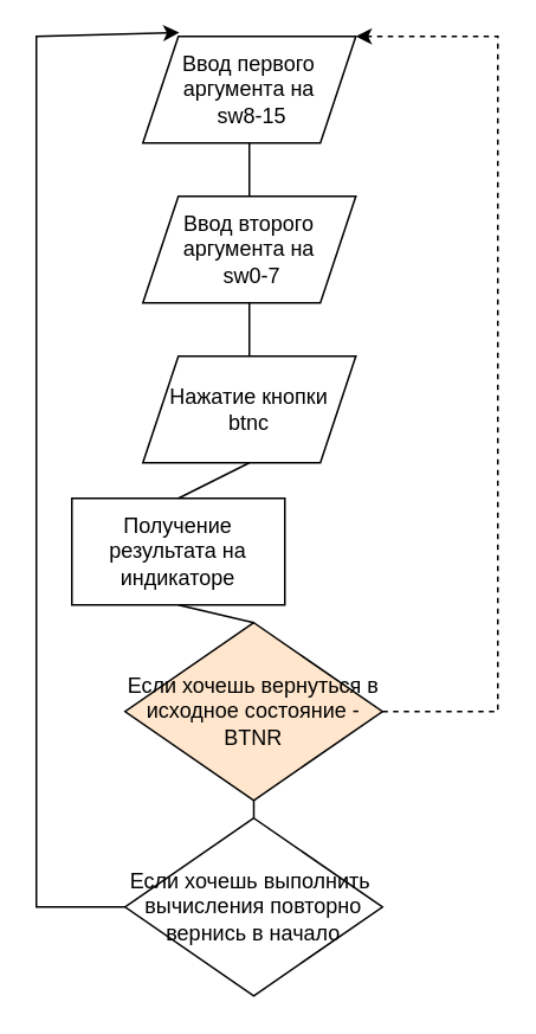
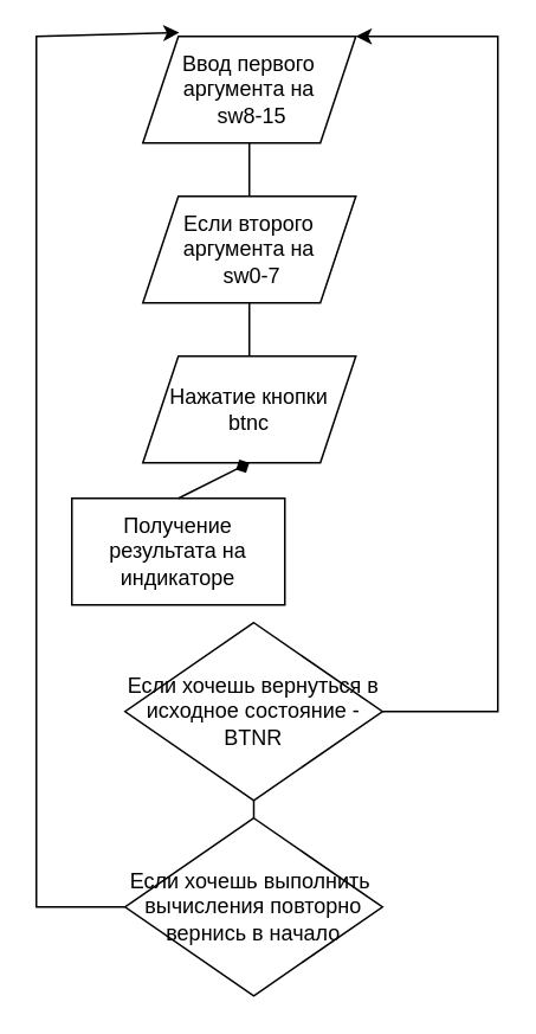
- <mxCell id="3" value="Ввод второго аргумента на&lt;br&gt;&amp;nbsp;sw0-7" style="shape=parallelogram;perimeter=parallelogramPerimeter;whiteSpace=wrap;html=1;fixedSize=1;" vertex="1" parent="1"><mxGeometry x="80" y="110" width="120" height="60" as="geometry" /></mxCell>
+ <mxCell id="3" value="Если второго аргумента на&lt;br&gt;&amp;nbsp;sw0-7" style="shape=parallelogram;perimeter=parallelogramPerimeter;whiteSpace=wrap;html=1;fixedSize=1;" vertex="1" parent="1"><mxGeometry x="80" y="110" width="120" height="60" as="geometry" /></mxCell>
- <mxCell id="13" value="" style="endArrow=classic;html=1;rounded=0;exitX=1;exitY=0.5;exitDx=0;exitDy=0;entryX=1;entryY=0;entryDx=0;entryDy=0;dashed=1;" edge="1" parent="1" source="6" target="2"><mxGeometry width="50" height="50" relative="1" as="geometry"><mxPoint x="-30" y="290" as="sourcePoint" /><mxPoint x="220" y="20" as="targetPoint" /><Array as="points"><mxPoint x="280" y="400" /><mxPoint x="280" y="20" /></Array></mxGeometry></mxCell>
+ <mxCell id="13" value="" style="endArrow=classic;html=1;rounded=0;exitX=1;exitY=0.5;exitDx=0;exitDy=0;entryX=1;entryY=0;entryDx=0;entryDy=0;" edge="1" parent="1" source="6" target="2"><mxGeometry width="50" height="50" relative="1" as="geometry"><mxPoint x="-30" y="290" as="sourcePoint" /><mxPoint x="220" y="20" as="targetPoint" /><Array as="points"><mxPoint x="280" y="400" /><mxPoint x="280" y="20" /></Array></mxGeometry></mxCell>
- <mxCell id="10" value="" style="endArrow=none;html=1;rounded=0;entryX=0.5;entryY=1;entryDx=0;entryDy=0;exitX=0.5;exitY=0;exitDx=0;exitDy=0;" edge="1" parent="1" source="5" target="4"><mxGeometry width="50" height="50" relative="1" as="geometry"><mxPoint x="150" y="280" as="sourcePoint" /><mxPoint x="200" y="230" as="targetPoint" /></mxGeometry></mxCell>
+ <mxCell id="10" value="" style="endArrow=diamond;html=1;rounded=0;entryX=0.5;entryY=1;entryDx=0;entryDy=0;exitX=0.5;exitY=0;exitDx=0;exitDy=0;" edge="1" parent="1" source="5" target="4"><mxGeometry width="50" height="50" relative="1" as="geometry"><mxPoint x="150" y="280" as="sourcePoint" /><mxPoint x="200" y="230" as="targetPoint" /></mxGeometry></mxCell>
- <mxCell id="11" value="" style="endArrow=none;html=1;rounded=0;entryX=0.5;entryY=1;entryDx=0;entryDy=0;exitX=0.5;exitY=0;exitDx=0;exitDy=0;" edge="1" parent="1" source="6" target="5"><mxGeometry width="50" height="50" relative="1" as="geometry"><mxPoint x="150" y="430" as="sourcePoint" /><mxPoint x="200" y="380" as="targetPoint" /></mxGeometry></mxCell>
- <mxCell id="6" value="Если хочешь вернуться в исходное состояние - BTNR" style="rhombus;whiteSpace=wrap;html=1;fillColor=#ffe6cc;" vertex="1" parent="1"><mxGeometry x="70" y="350" width="145" height="100" as="geometry" /></mxCell>
+ <mxCell id="6" value="Если хочешь вернуться в исходное состояние - BTNR" style="rhombus;whiteSpace=wrap;html=1;" vertex="1" parent="1"><mxGeometry x="70" y="350" width="145" height="100" as="geometry" /></mxCell>
